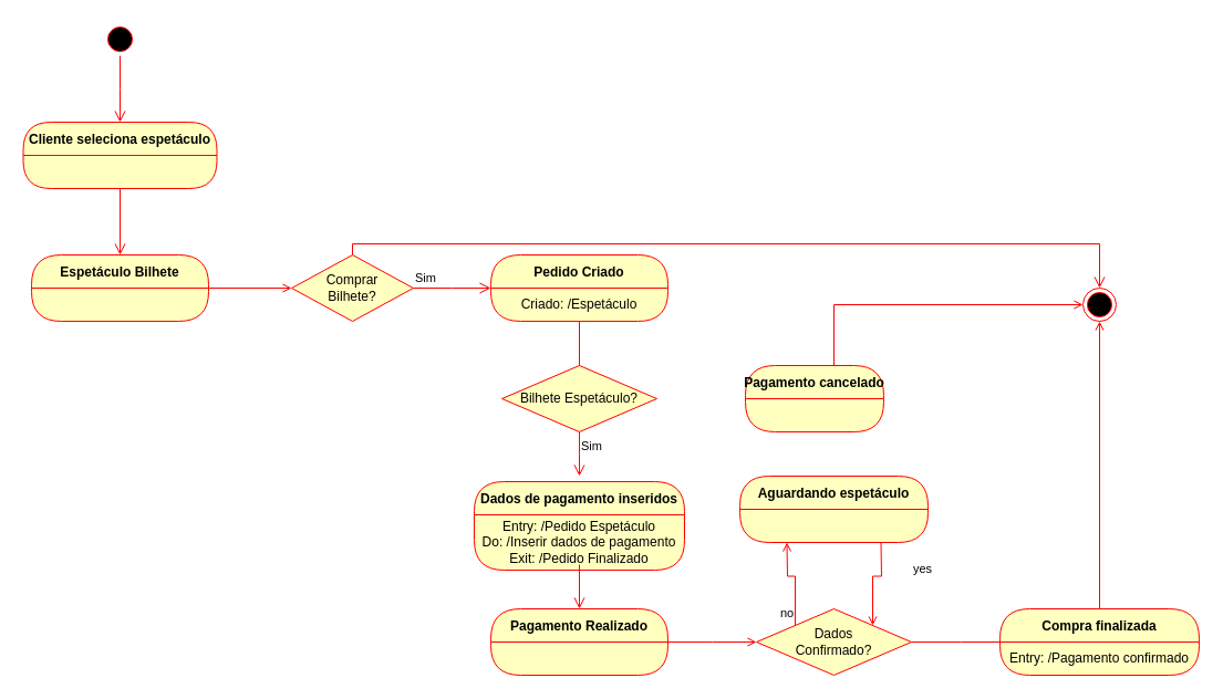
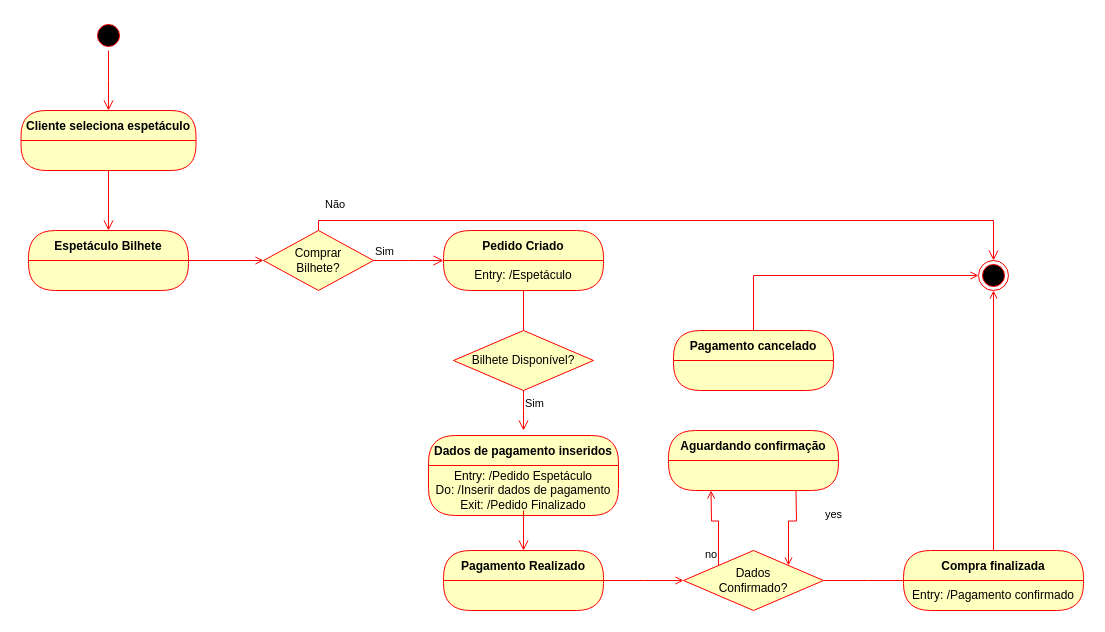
+ <mxCell id="25" value="&lt;span style=&quot;color: rgb(0 , 0 , 0) ; font-family: &amp;#34;helvetica&amp;#34; ; font-size: 11px ; font-style: normal ; font-weight: 400 ; letter-spacing: normal ; text-align: left ; text-indent: 0px ; text-transform: none ; word-spacing: 0px ; background-color: rgb(255 , 255 , 255) ; display: inline ; float: none&quot;&gt;Não&lt;/span&gt;" style="text;whiteSpace=wrap;html=1;" parent="1" vertex="1"><mxGeometry x="323" y="190" width="40" height="30" as="geometry" /></mxCell>
- <mxCell id="34" value="Criado: /Espetáculo" style="text;html=1;strokeColor=none;fillColor=none;align=center;verticalAlign=middle;spacingLeft=4;spacingRight=4;whiteSpace=wrap;overflow=hidden;rotatable=0;fontColor=#000000;" parent="33" vertex="1"><mxGeometry y="30" width="160" height="30" as="geometry" /></mxCell>
+ <mxCell id="34" value="Entry: /Espetáculo" style="text;html=1;strokeColor=none;fillColor=none;align=center;verticalAlign=middle;spacingLeft=4;spacingRight=4;whiteSpace=wrap;overflow=hidden;rotatable=0;fontColor=#000000;" parent="33" vertex="1"><mxGeometry y="30" width="160" height="30" as="geometry" /></mxCell>
- <mxCell id="8" value="Bilhete Espetáculo?" style="rhombus;whiteSpace=wrap;html=1;fillColor=#ffffc0;strokeColor=#ff0000;" parent="1" vertex="1"><mxGeometry x="453" y="330" width="140" height="60" as="geometry" /></mxCell>
+ <mxCell id="8" value="Bilhete Disponível?" style="rhombus;whiteSpace=wrap;html=1;fillColor=#ffffc0;strokeColor=#ff0000;" parent="1" vertex="1"><mxGeometry x="453" y="330" width="140" height="60" as="geometry" /></mxCell>
- <mxCell id="11" value="Pagamento cancelado" style="swimlane;fontStyle=1;align=center;verticalAlign=middle;childLayout=stackLayout;horizontal=1;startSize=30;horizontalStack=0;resizeParent=0;resizeLast=1;container=0;fontColor=#000000;collapsible=0;rounded=1;arcSize=30;strokeColor=#ff0000;fillColor=#ffffc0;swimlaneFillColor=#ffffc0;dropTarget=0;" parent="1" vertex="1"><mxGeometry x="673" y="330" width="125" height="60" as="geometry" /></mxCell>
+ <mxCell id="11" value="Pagamento cancelado" style="swimlane;fontStyle=1;align=center;verticalAlign=middle;childLayout=stackLayout;horizontal=1;startSize=30;horizontalStack=0;resizeParent=0;resizeLast=1;container=0;fontColor=#000000;collapsible=0;rounded=1;arcSize=30;strokeColor=#ff0000;fillColor=#ffffc0;swimlaneFillColor=#ffffc0;dropTarget=0;" parent="1" vertex="1"><mxGeometry x="673" y="330" width="160" height="60" as="geometry" /></mxCell>
- <mxCell id="31" value="Aguardando espetáculo" style="swimlane;fontStyle=1;align=center;verticalAlign=middle;childLayout=stackLayout;horizontal=1;startSize=30;horizontalStack=0;resizeParent=0;resizeLast=1;container=0;fontColor=#000000;collapsible=0;rounded=1;arcSize=30;strokeColor=#ff0000;fillColor=#ffffc0;swimlaneFillColor=#ffffc0;dropTarget=0;" parent="1" vertex="1"><mxGeometry x="668" y="430" width="170" height="60" as="geometry" /></mxCell>
+ <mxCell id="31" value="Aguardando confirmação" style="swimlane;fontStyle=1;align=center;verticalAlign=middle;childLayout=stackLayout;horizontal=1;startSize=30;horizontalStack=0;resizeParent=0;resizeLast=1;container=0;fontColor=#000000;collapsible=0;rounded=1;arcSize=30;strokeColor=#ff0000;fillColor=#ffffc0;swimlaneFillColor=#ffffc0;dropTarget=0;" parent="1" vertex="1"><mxGeometry x="668" y="430" width="170" height="60" as="geometry" /></mxCell>
